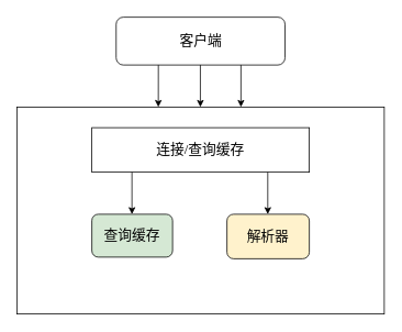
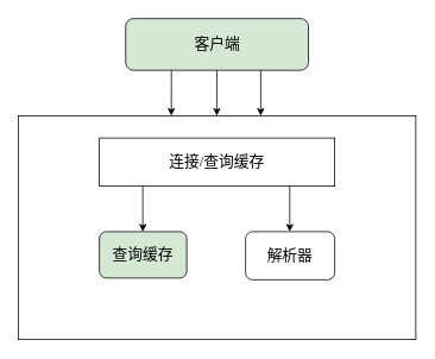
- <mxCell id="3" value="&lt;font face=&quot;宋体&quot; style=&quot;font-size: 17px;&quot;&gt;客户端&lt;/font&gt;" style="rounded=1;whiteSpace=wrap;html=1;" vertex="1" parent="1"><mxGeometry x="140.5" y="20" width="205" height="58" as="geometry" /></mxCell>
+ <mxCell id="3" value="&lt;font face=&quot;宋体&quot; style=&quot;font-size: 17px;&quot;&gt;客户端&lt;/font&gt;" style="rounded=1;whiteSpace=wrap;html=1;fillColor=#d5e8d4;" vertex="1" parent="1"><mxGeometry x="140.5" y="20" width="205" height="58" as="geometry" /></mxCell>
- <mxCell id="9" value="&lt;font style=&quot;font-size: 17px;&quot; face=&quot;宋体&quot;&gt;解析器&lt;/font&gt;" style="rounded=1;whiteSpace=wrap;html=1;fillColor=#fff2cc;" vertex="1" parent="1"><mxGeometry x="275" y="259" width="100" height="54" as="geometry" /></mxCell>
+ <mxCell id="9" value="&lt;font style=&quot;font-size: 17px;&quot; face=&quot;宋体&quot;&gt;解析器&lt;/font&gt;" style="rounded=1;whiteSpace=wrap;html=1;" vertex="1" parent="1"><mxGeometry x="275" y="259" width="100" height="54" as="geometry" /></mxCell>
